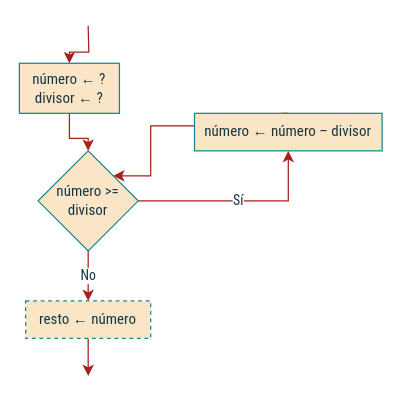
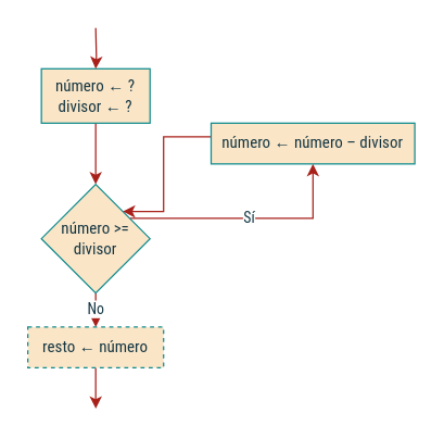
- <mxCell id="3" value="&lt;div&gt;número ← ?&lt;/div&gt;&lt;div&gt;divisor ← ?&lt;br&gt;&lt;/div&gt;" style="rounded=0;whiteSpace=wrap;html=1;fillColor=#FAE5C7;strokeColor=#0F8B8D;fontColor=#143642;fontFamily=Roboto Condensed;fontSource=https%3A%2F%2Ffonts.googleapis.com%2Fcss%3Ffamily%3DRoboto%2BCondensed;" vertex="1" parent="1"><mxGeometry x="15" y="50" width="80" height="40" as="geometry" /></mxCell>
+ <mxCell id="3" value="&lt;div&gt;número ← ?&lt;/div&gt;&lt;div&gt;divisor ← ?&lt;br&gt;&lt;/div&gt;" style="rounded=0;whiteSpace=wrap;html=1;fillColor=#FAE5C7;strokeColor=#0F8B8D;fontColor=#143642;fontFamily=Roboto Condensed;fontSource=https%3A%2F%2Ffonts.googleapis.com%2Fcss%3Ffamily%3DRoboto%2BCondensed;" vertex="1" parent="1"><mxGeometry x="30" y="50" width="80" height="40" as="geometry" /></mxCell>
- <mxCell id="6" value="número &amp;gt;= divisor" style="rhombus;whiteSpace=wrap;html=1;fillColor=#FAE5C7;strokeColor=#0F8B8D;fontColor=#143642;fontFamily=Roboto Condensed;fontSource=https%3A%2F%2Ffonts.googleapis.com%2Fcss%3Ffamily%3DRoboto%2BCondensed;" vertex="1" parent="1"><mxGeometry x="30" y="120" width="80" height="80" as="geometry" /></mxCell>
+ <mxCell id="6" value="número &amp;gt;= divisor" style="rhombus;whiteSpace=wrap;html=1;fillColor=#FAE5C7;strokeColor=#0F8B8D;fontColor=#143642;fontFamily=Roboto Condensed;fontSource=https%3A%2F%2Ffonts.googleapis.com%2Fcss%3Ffamily%3DRoboto%2BCondensed;" vertex="1" parent="1"><mxGeometry x="30" y="135" width="80" height="80" as="geometry" /></mxCell>
